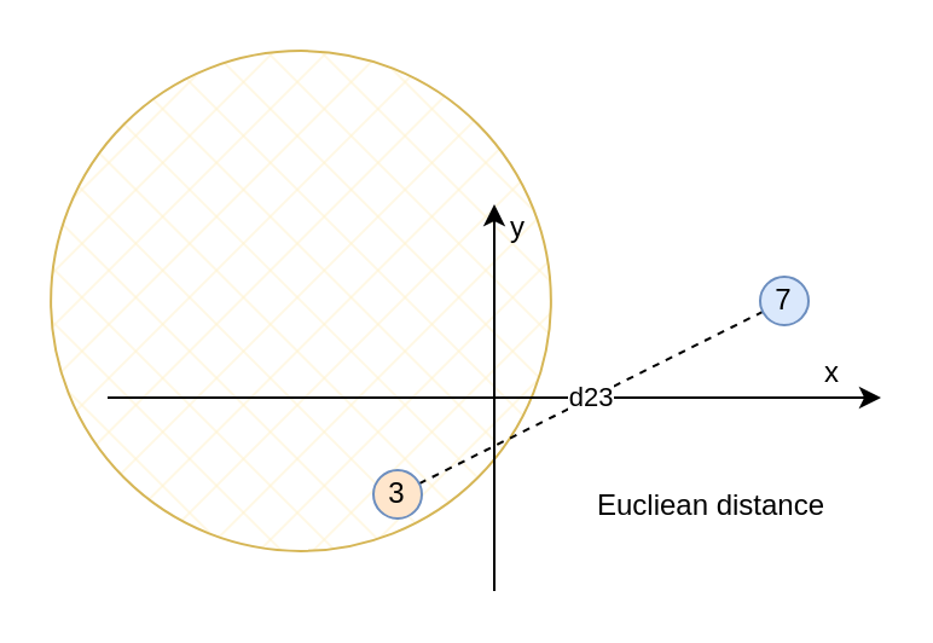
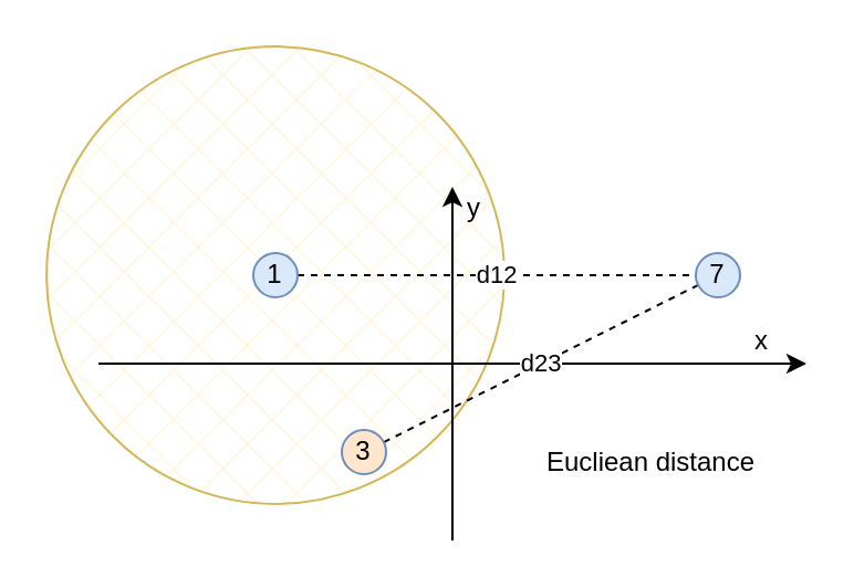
+ <mxCell id="6" value="1" style="ellipse;whiteSpace=wrap;html=1;aspect=fixed;fillColor=#dae8fc;strokeColor=#6c8ebf;" vertex="1" parent="1"><mxGeometry x="114" y="114" width="20" height="20" as="geometry" /></mxCell>
+ <mxCell id="5" value="d12" style="edgeStyle=none;rounded=0;orthogonalLoop=1;jettySize=auto;html=1;exitX=1;exitY=0.5;exitDx=0;exitDy=0;entryX=0;entryY=0.5;entryDx=0;entryDy=0;endArrow=none;endFill=0;dashed=1;" edge="1" parent="1" source="6" target="9"><mxGeometry relative="1" as="geometry" /></mxCell>
